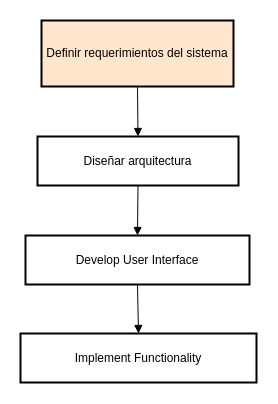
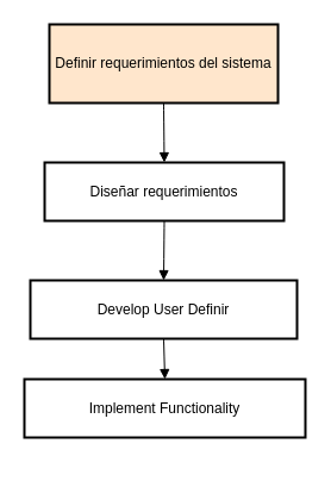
- <mxCell id="3" value="Diseñar arquitectura" style="whiteSpace=wrap;strokeWidth=2;" parent="1" vertex="1"><mxGeometry x="37" y="136" width="201" height="49" as="geometry" /></mxCell>
+ <mxCell id="3" value="Diseñar requerimientos" style="whiteSpace=wrap;strokeWidth=2;" parent="1" vertex="1"><mxGeometry x="37" y="136" width="201" height="49" as="geometry" /></mxCell>
- <mxCell id="4" value="Develop User Interface" style="whiteSpace=wrap;strokeWidth=2;" parent="1" vertex="1"><mxGeometry x="25" y="235" width="224" height="49" as="geometry" /></mxCell>
+ <mxCell id="4" value="Develop User Definir" style="whiteSpace=wrap;strokeWidth=2;" parent="1" vertex="1"><mxGeometry x="25" y="235" width="224" height="49" as="geometry" /></mxCell>
- <mxCell id="5" value="Implement Functionality" style="whiteSpace=wrap;strokeWidth=2;" parent="1" vertex="1"><mxGeometry x="20" y="333" width="236" height="49" as="geometry" /></mxCell>
+ <mxCell id="5" value="Implement Functionality" style="whiteSpace=wrap;strokeWidth=2;" parent="1" vertex="1"><mxGeometry x="20" y="318" width="236" height="49" as="geometry" /></mxCell>
